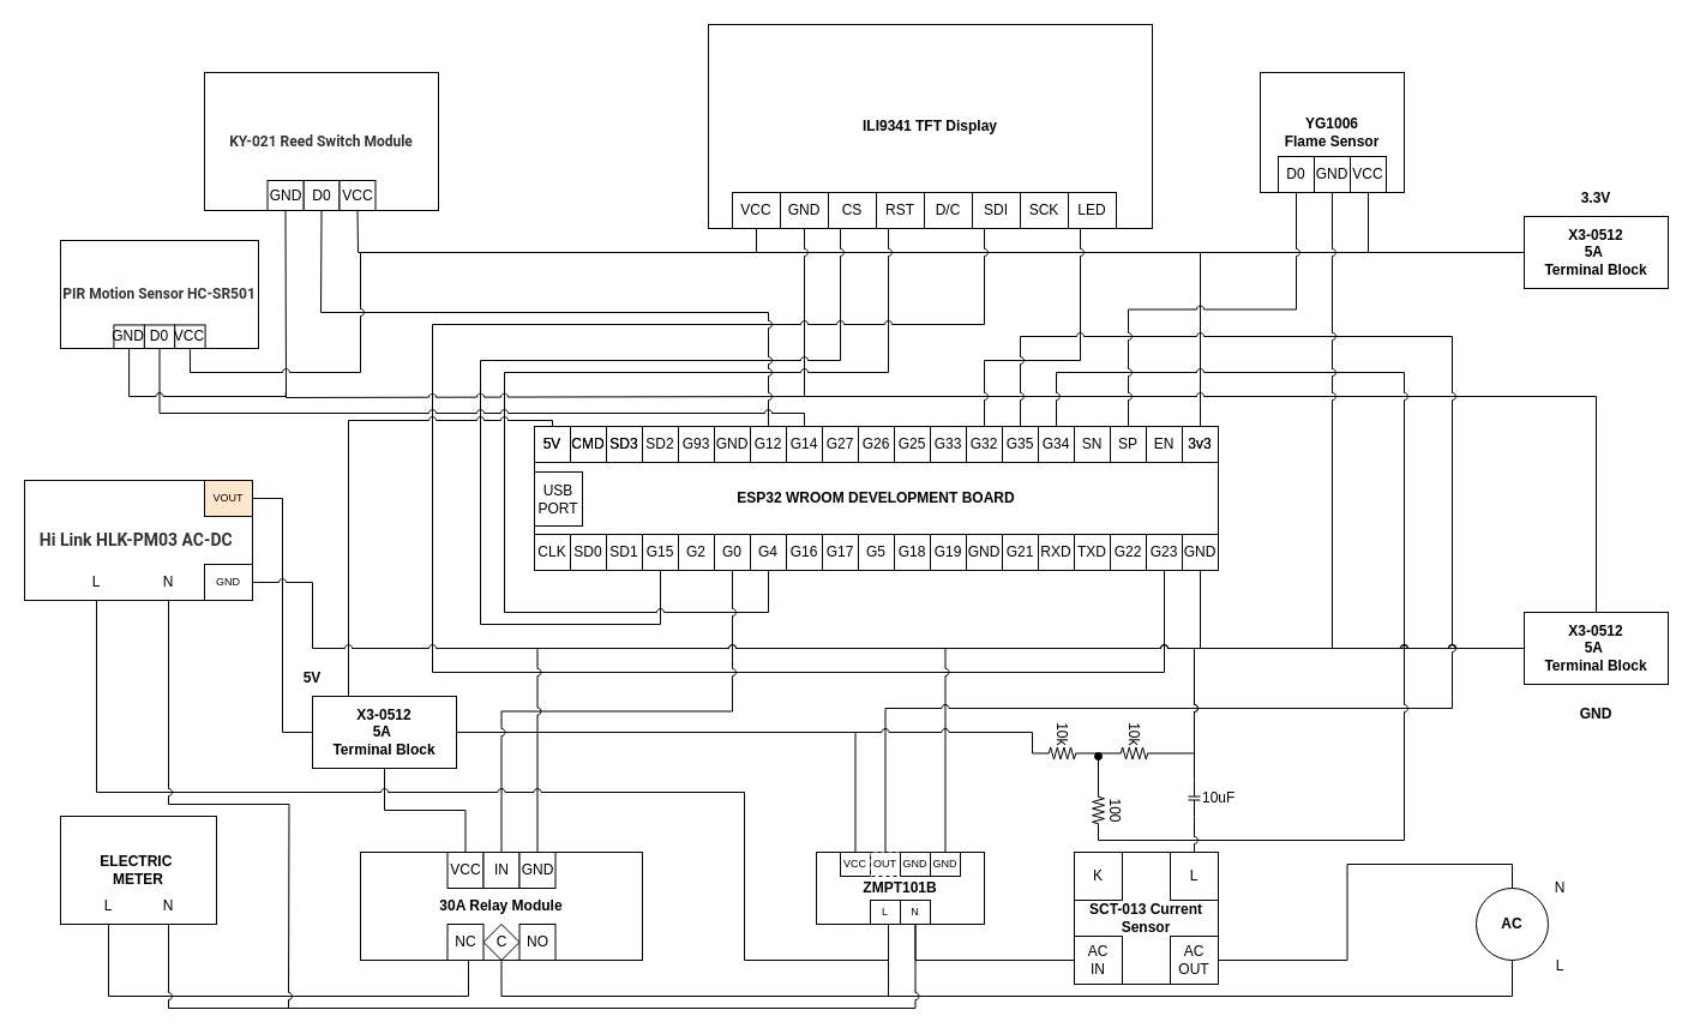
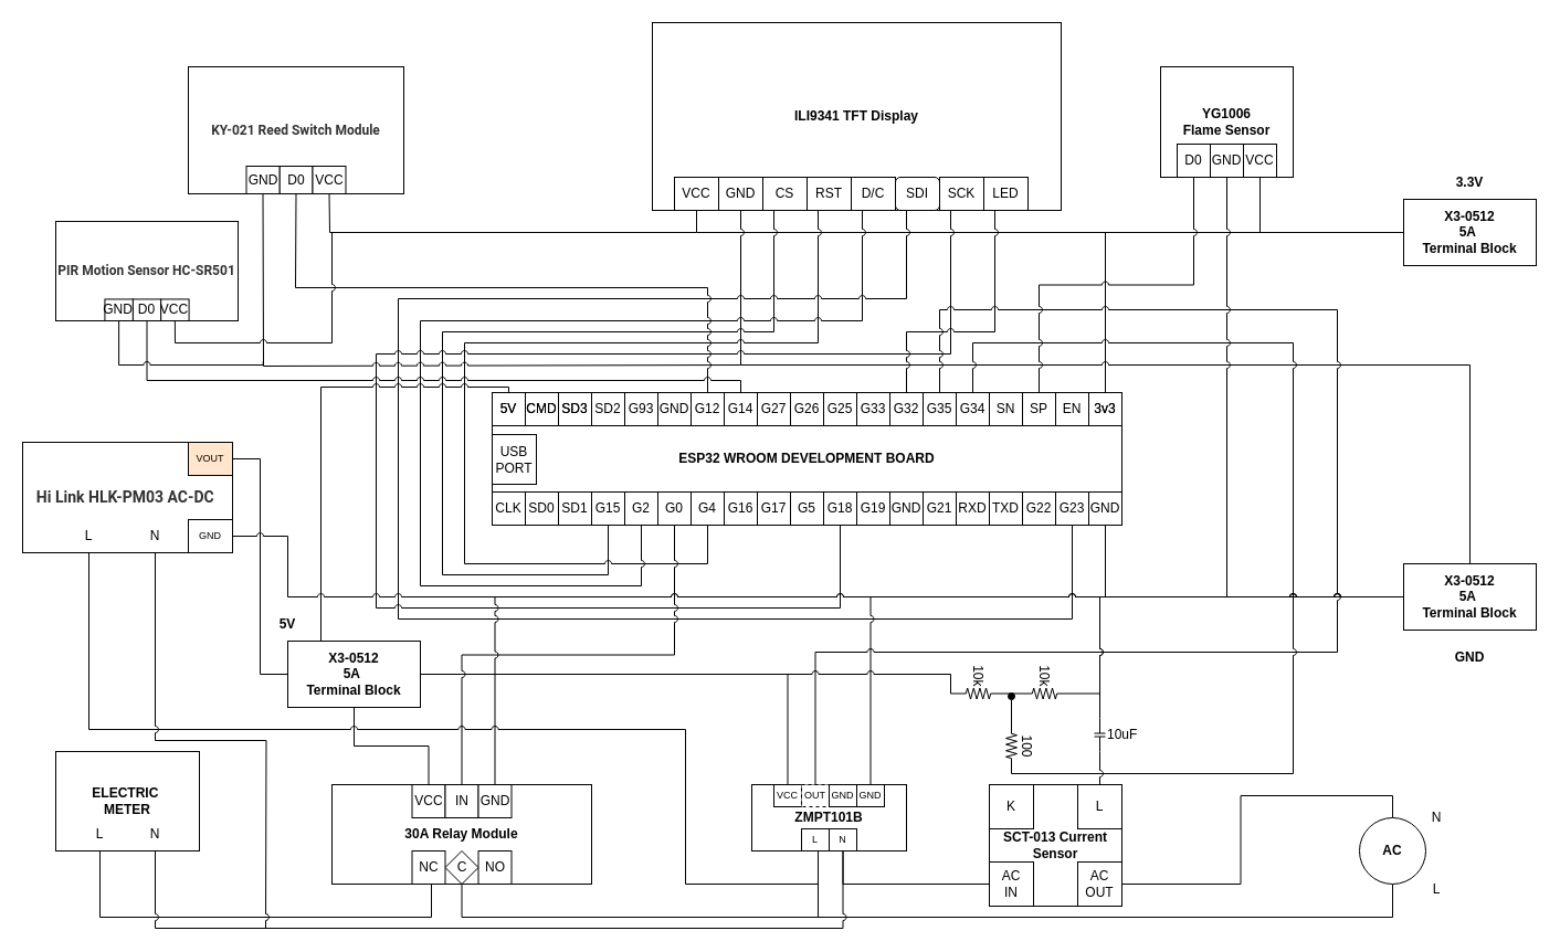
- <mxCell id="56" value="SDI" style="rounded=0;whiteSpace=wrap;html=1;fillColor=default;" parent="49" vertex="1"><mxGeometry x="220" y="140" width="40" height="30" as="geometry" /></mxCell>
+ <mxCell id="56" value="SDI" style="whiteSpace=wrap;html=1;fillColor=default;rounded=1;" parent="49" vertex="1"><mxGeometry x="220" y="140" width="40" height="30" as="geometry" /></mxCell>
+ <mxCell id="65" style="edgeStyle=orthogonalEdgeStyle;rounded=0;jumpStyle=arc;orthogonalLoop=1;jettySize=auto;html=1;exitX=0.5;exitY=1;exitDx=0;exitDy=0;entryX=0.5;entryY=1;entryDx=0;entryDy=0;endArrow=none;endFill=0;" parent="1" source="55" target="29" edge="1"><mxGeometry relative="1" as="geometry"><Array as="points"><mxPoint x="780" y="290" /><mxPoint x="380" y="290" /><mxPoint x="380" y="530" /><mxPoint x="580" y="530" /></Array></mxGeometry></mxCell>
+ <mxCell id="67" style="edgeStyle=orthogonalEdgeStyle;rounded=0;jumpStyle=arc;orthogonalLoop=1;jettySize=auto;html=1;exitX=0.5;exitY=1;exitDx=0;exitDy=0;entryX=0.5;entryY=1;entryDx=0;entryDy=0;endArrow=none;endFill=0;" parent="1" source="57" target="35" edge="1"><mxGeometry relative="1" as="geometry"><Array as="points"><mxPoint x="860" y="320" /><mxPoint x="340" y="320" /><mxPoint x="340" y="550" /><mxPoint x="760" y="550" /></Array></mxGeometry></mxCell>
